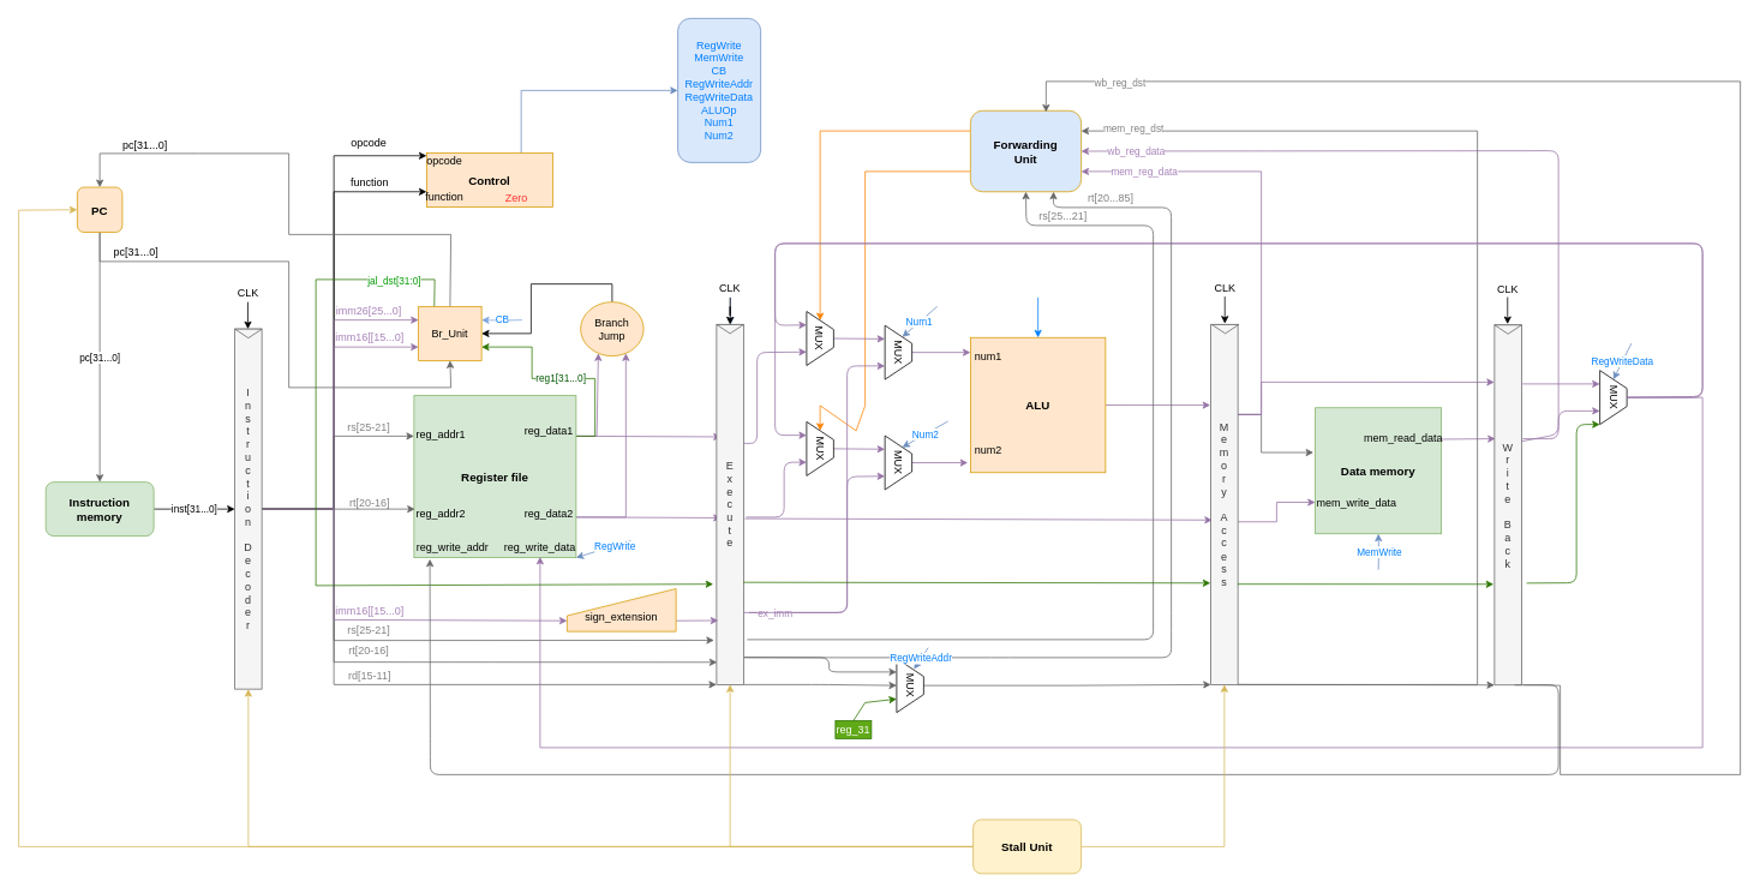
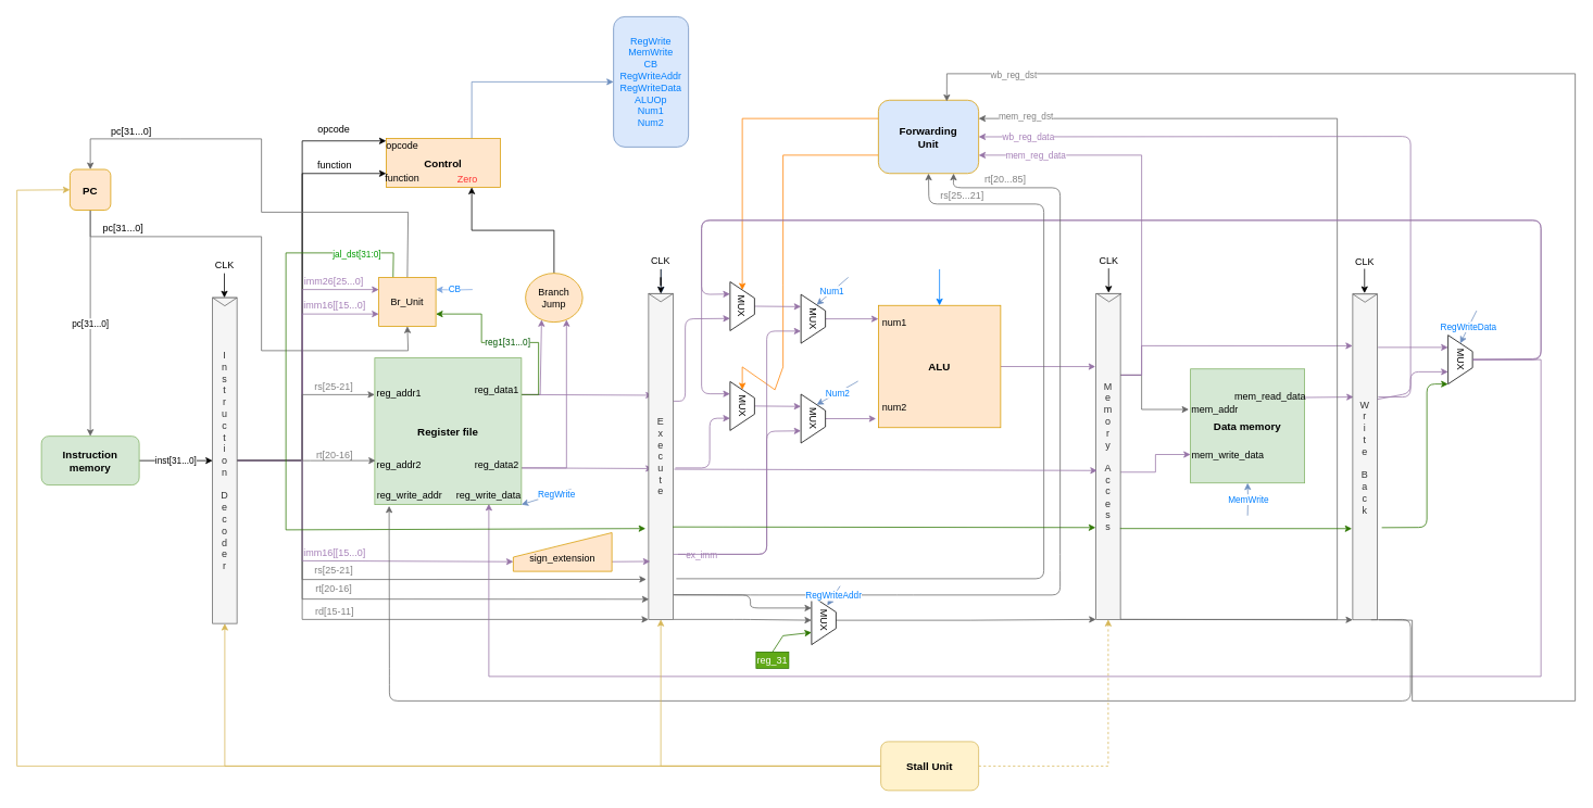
- <mxCell id="85" style="edgeStyle=orthogonalEdgeStyle;rounded=0;orthogonalLoop=1;jettySize=auto;html=1;exitX=0.5;exitY=0;exitDx=0;exitDy=0;fontColor=#A680B8;" parent="1" source="86" target="84" edge="1"><mxGeometry relative="1" as="geometry"><mxPoint x="673" y="275" as="sourcePoint" /></mxGeometry></mxCell>
+ <mxCell id="85" style="edgeStyle=orthogonalEdgeStyle;rounded=0;orthogonalLoop=1;jettySize=auto;html=1;exitX=0.5;exitY=0;exitDx=0;exitDy=0;entryX=0.75;entryY=1;entryDx=0;entryDy=0;fontColor=#A680B8;" parent="1" source="86" target="20" edge="1"><mxGeometry relative="1" as="geometry"><mxPoint x="673" y="275" as="sourcePoint" /></mxGeometry></mxCell>
+ <mxCell id="30" value="mem_addr" style="text;html=1;strokeColor=none;fillColor=none;align=center;verticalAlign=middle;whiteSpace=wrap;rounded=0;" parent="1" vertex="1"><mxGeometry x="1470" y="492.5" width="40" height="20" as="geometry" /></mxCell>
- <mxCell id="127" style="edgeStyle=none;rounded=0;orthogonalLoop=1;jettySize=auto;html=1;exitX=1;exitY=0.5;exitDx=0;exitDy=0;entryX=0.5;entryY=1;entryDx=0;entryDy=0;strokeColor=#d6b656;fontColor=#007FFF;fillColor=#fff2cc;" edge="1" parent="1" source="131" target="53"><mxGeometry relative="1" as="geometry"><Array as="points"><mxPoint x="1359" y="940" /></Array></mxGeometry></mxCell>
+ <mxCell id="127" style="edgeStyle=none;rounded=0;orthogonalLoop=1;jettySize=auto;html=1;exitX=1;exitY=0.5;exitDx=0;exitDy=0;entryX=0.5;entryY=1;entryDx=0;entryDy=0;strokeColor=#d6b656;fontColor=#007FFF;fillColor=#fff2cc;dashed=1;" edge="1" parent="1" source="131" target="53"><mxGeometry relative="1" as="geometry"><Array as="points"><mxPoint x="1359" y="940" /></Array></mxGeometry></mxCell>
